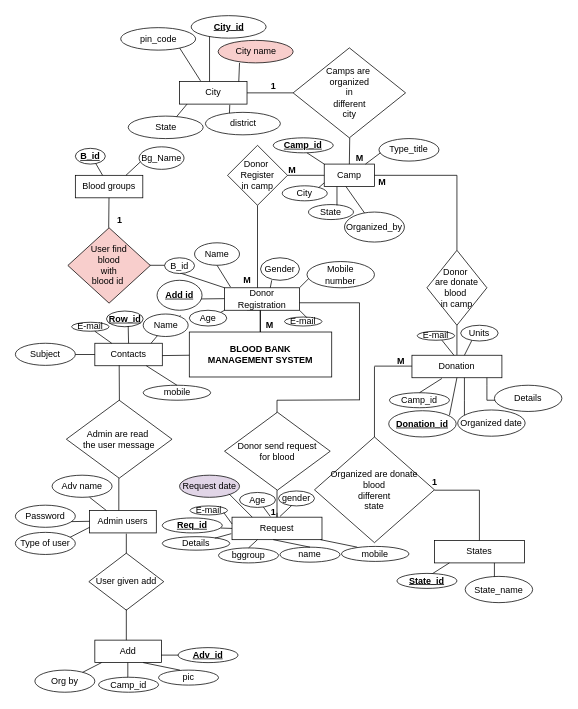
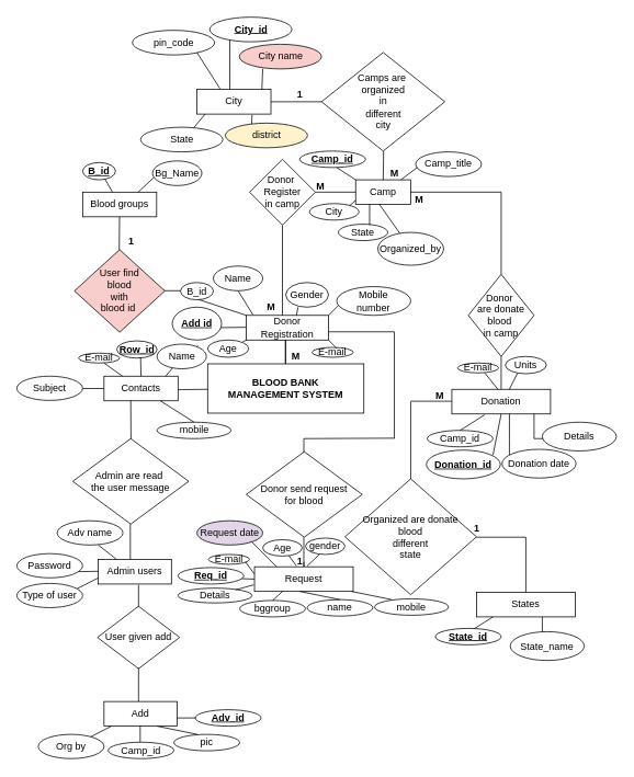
- <mxCell id="50" value="district" style="ellipse;whiteSpace=wrap;html=1;" vertex="1" parent="1"><mxGeometry x="273.5" y="149" width="100" height="30" as="geometry" /></mxCell>
+ <mxCell id="50" value="district" style="ellipse;whiteSpace=wrap;html=1;fillColor=#fff2cc;" vertex="1" parent="1"><mxGeometry x="273.5" y="149" width="100" height="30" as="geometry" /></mxCell>
- <mxCell id="35" value="Type_title" style="ellipse;whiteSpace=wrap;html=1;" vertex="1" parent="1"><mxGeometry x="505" y="184" width="80" height="30" as="geometry" /></mxCell>
+ <mxCell id="35" value="Camp_title" style="ellipse;whiteSpace=wrap;html=1;" vertex="1" parent="1"><mxGeometry x="505" y="184" width="80" height="30" as="geometry" /></mxCell>
- <mxCell id="68" value="Organized date" style="ellipse;whiteSpace=wrap;html=1;" vertex="1" parent="1"><mxGeometry x="610" y="546" width="90" height="35" as="geometry" /></mxCell>
+ <mxCell id="68" value="Donation date" style="ellipse;whiteSpace=wrap;html=1;" vertex="1" parent="1"><mxGeometry x="610" y="546" width="90" height="35" as="geometry" /></mxCell>
